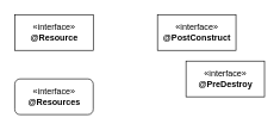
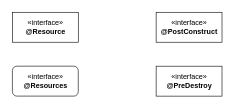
- <mxCell id="2" value="«interface»&lt;br&gt;&lt;b&gt;@PostConstruct&lt;/b&gt;" style="html=1;" vertex="1" parent="1"><mxGeometry x="220" y="20" width="110" height="50" as="geometry" /></mxCell>
+ <mxCell id="2" value="«interface»&lt;br&gt;&lt;b&gt;@PostConstruct&lt;/b&gt;" style="html=1;" vertex="1" parent="1"><mxGeometry x="260" y="20" width="110" height="50" as="geometry" /></mxCell>
- <mxCell id="3" value="«interface»&lt;br&gt;&lt;b&gt;@PreDestroy&lt;/b&gt;" style="html=1;" vertex="1" parent="1"><mxGeometry x="260" y="85" width="110" height="50" as="geometry" /></mxCell>
+ <mxCell id="3" value="«interface»&lt;br&gt;&lt;b&gt;@PreDestroy&lt;/b&gt;" style="html=1;" vertex="1" parent="1"><mxGeometry x="260" y="110" width="110" height="50" as="geometry" /></mxCell>
